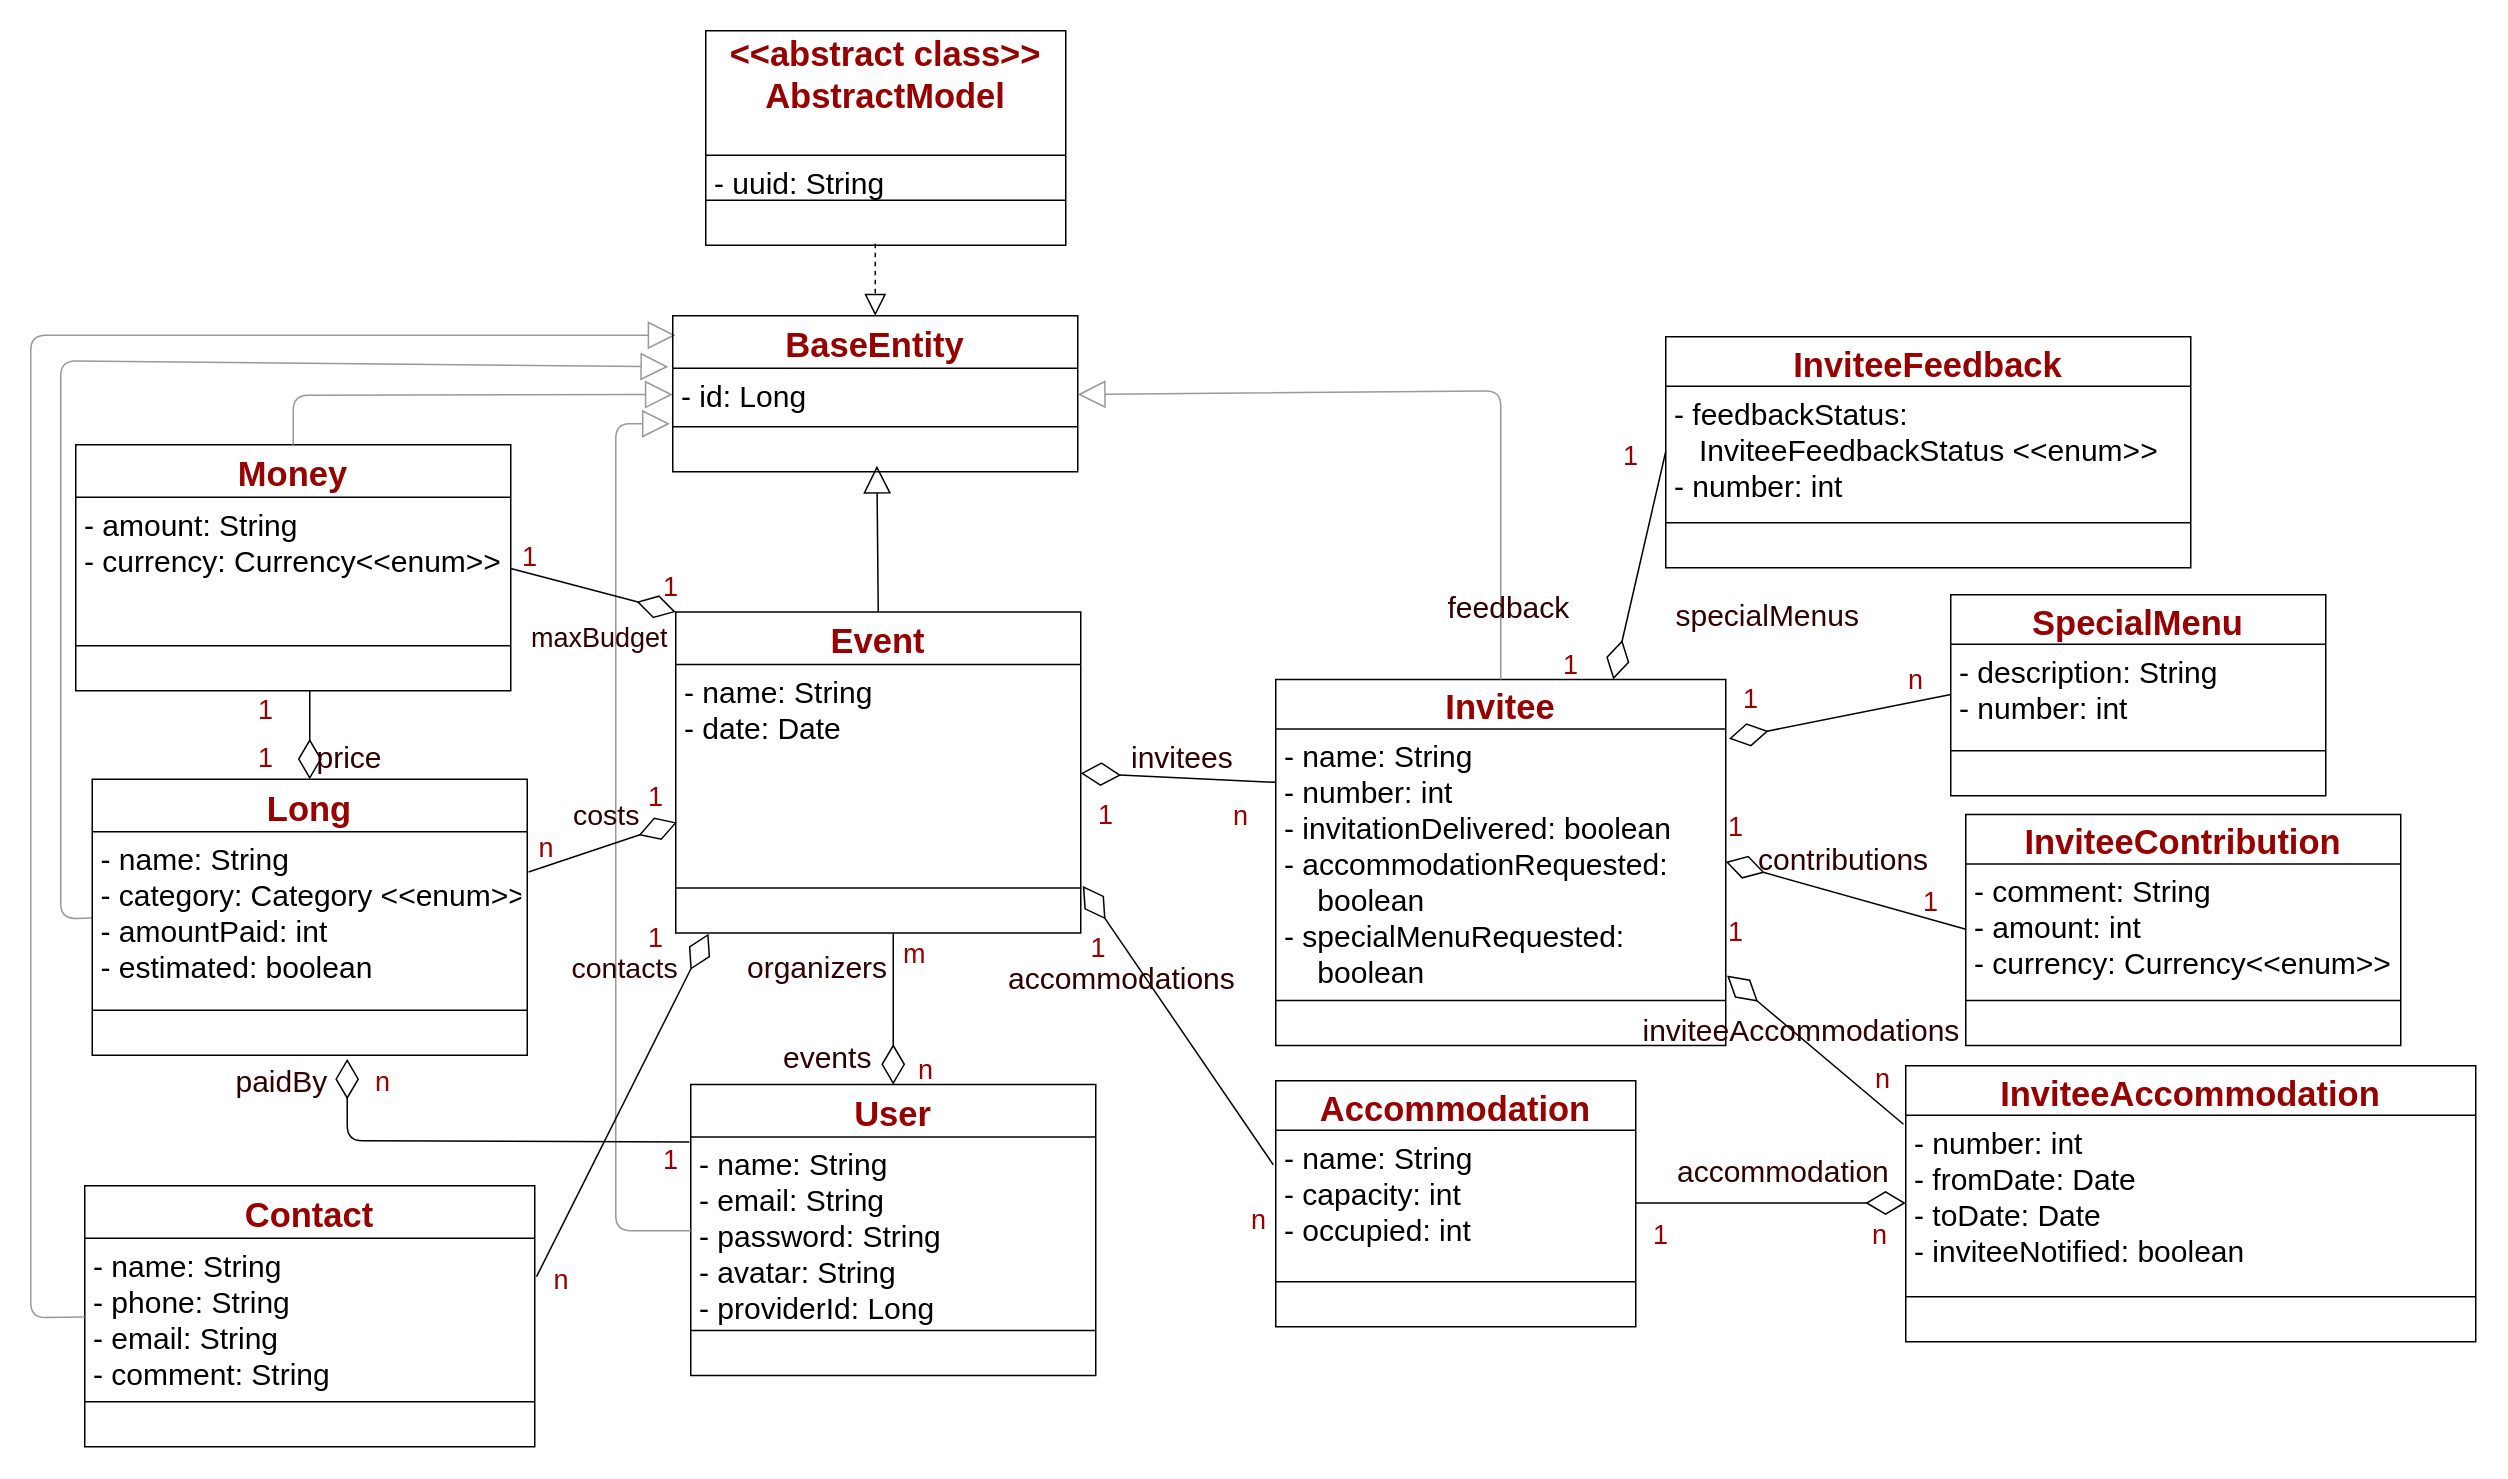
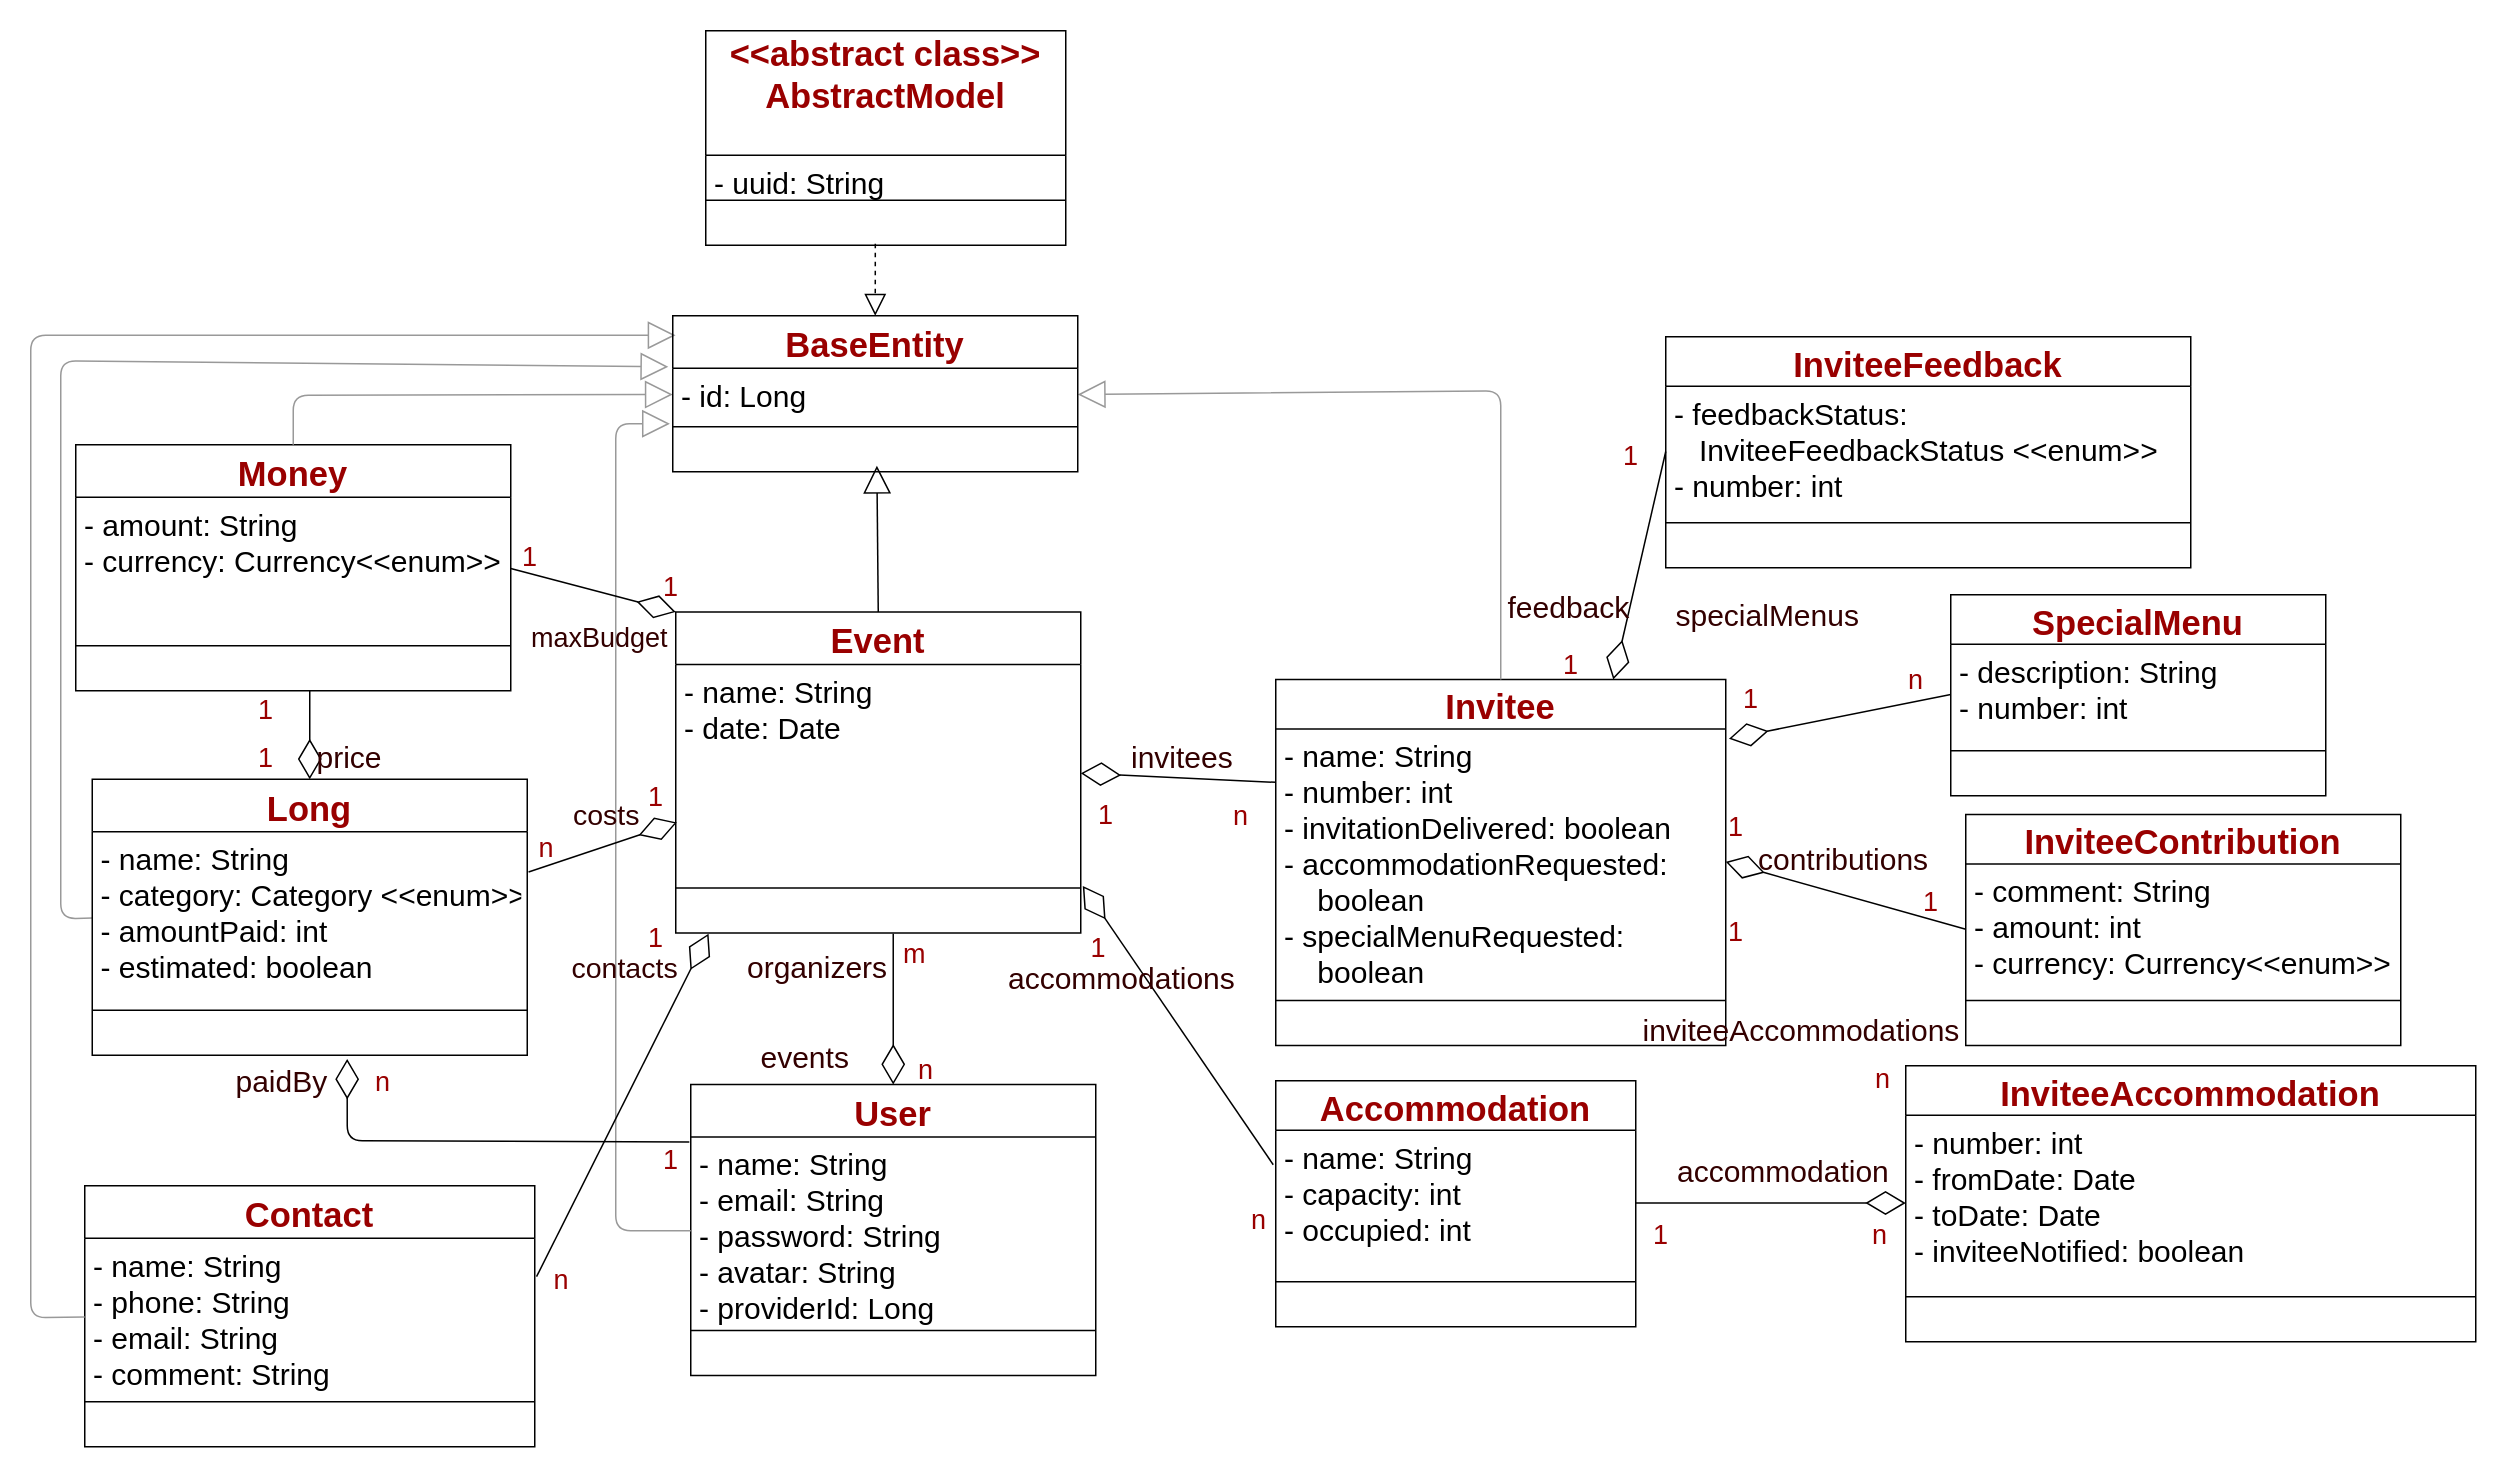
- <mxCell id="111" value="&lt;font color=&quot;#330000&quot; style=&quot;font-size: 20px&quot;&gt;feedback&lt;/font&gt;" style="text;html=1;resizable=0;points=[];autosize=1;align=left;verticalAlign=top;spacingTop=-4;fontSize=18;fontColor=#990000;" vertex="1" parent="1"><mxGeometry x="963" y="390" width="100" height="20" as="geometry" /></mxCell>
+ <mxCell id="111" value="&lt;font color=&quot;#330000&quot; style=&quot;font-size: 20px&quot;&gt;feedback&lt;/font&gt;" style="text;html=1;resizable=0;points=[];autosize=1;align=left;verticalAlign=top;spacingTop=-4;fontSize=18;fontColor=#990000;" vertex="1" parent="1"><mxGeometry x="1003" y="390" width="100" height="20" as="geometry" /></mxCell>
- <mxCell id="35" value="&lt;font color=&quot;#330000&quot; style=&quot;font-size: 20px&quot;&gt;events&lt;/font&gt;" style="text;html=1;resizable=0;points=[];autosize=1;align=left;verticalAlign=top;spacingTop=-4;fontSize=18;fontColor=#990000;" parent="1" vertex="1"><mxGeometry x="520" y="690" width="70" height="20" as="geometry" /></mxCell>
+ <mxCell id="35" value="&lt;font color=&quot;#330000&quot; style=&quot;font-size: 20px&quot;&gt;events&lt;/font&gt;" style="text;html=1;resizable=0;points=[];autosize=1;align=left;verticalAlign=top;spacingTop=-4;fontSize=18;fontColor=#990000;" parent="1" vertex="1"><mxGeometry x="505" y="690" width="70" height="20" as="geometry" /></mxCell>
- <mxCell id="101" value="" style="endArrow=diamondThin;endFill=0;endSize=24;html=1;fontSize=18;fontColor=#990000;entryX=1.003;entryY=0.929;exitX=-0.004;exitY=0.051;entryDx=0;entryDy=0;exitDx=0;exitDy=0;entryPerimeter=0;exitPerimeter=0;" edge="1" parent="1" source="87" target="3"><mxGeometry width="160" relative="1" as="geometry"><mxPoint x="1280" y="632.5" as="sourcePoint" /><mxPoint x="1160" y="574" as="targetPoint" /><Array as="points" /></mxGeometry></mxCell>
